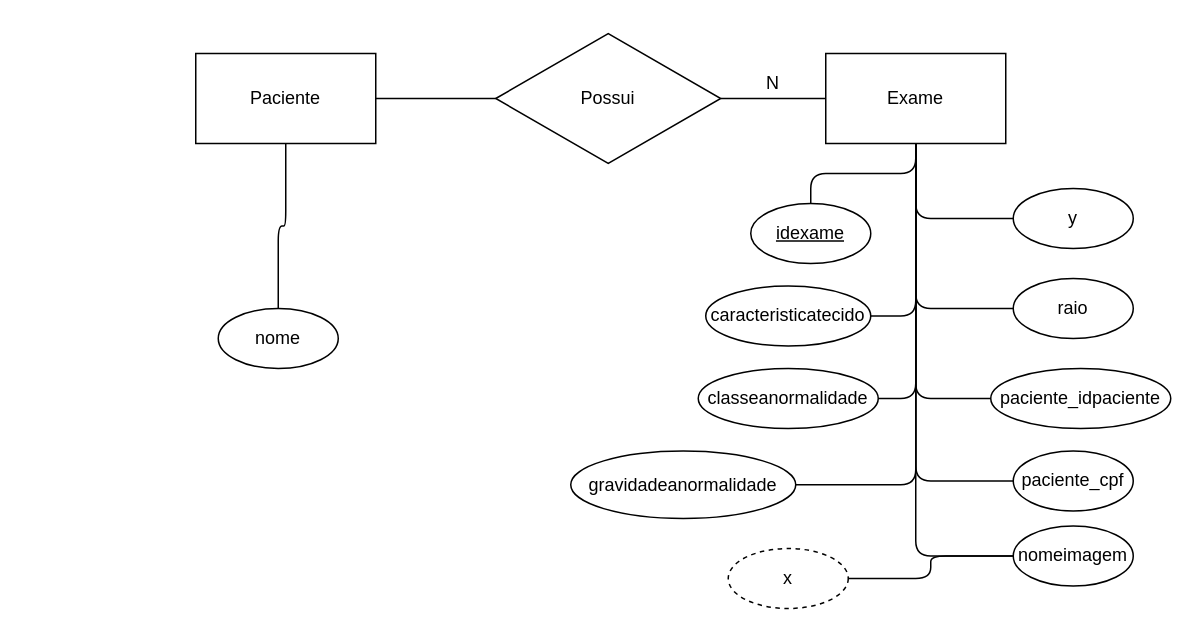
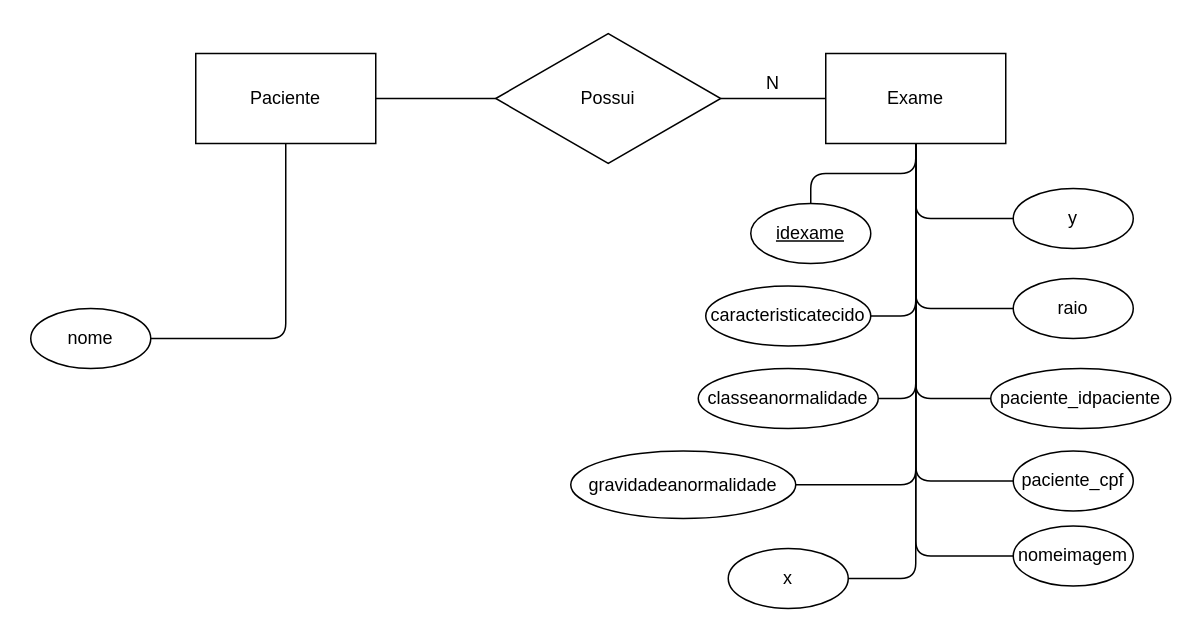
- <mxCell id="8" value="nome" style="ellipse;whiteSpace=wrap;html=1;" vertex="1" parent="1"><mxGeometry x="145" y="205" width="80" height="40" as="geometry" /></mxCell>
+ <mxCell id="8" value="nome" style="ellipse;whiteSpace=wrap;html=1;" vertex="1" parent="1"><mxGeometry x="20" y="205" width="80" height="40" as="geometry" /></mxCell>
- <mxCell id="17" style="edgeStyle=orthogonalEdgeStyle;rounded=1;orthogonalLoop=1;jettySize=auto;html=1;startArrow=none;startFill=0;endArrow=none;endFill=0;exitX=1;exitY=0.5;exitDx=0;exitDy=0;" edge="1" parent="1" source="18" target="26"><mxGeometry relative="1" as="geometry" /></mxCell>
+ <mxCell id="17" style="edgeStyle=orthogonalEdgeStyle;rounded=1;orthogonalLoop=1;jettySize=auto;html=1;entryX=0.5;entryY=1;entryDx=0;entryDy=0;startArrow=none;startFill=0;endArrow=none;endFill=0;exitX=1;exitY=0.5;exitDx=0;exitDy=0;" edge="1" parent="1" source="18" target="6"><mxGeometry relative="1" as="geometry" /></mxCell>
- <mxCell id="18" value="x" style="ellipse;whiteSpace=wrap;html=1;dashed=1;" vertex="1" parent="1"><mxGeometry x="485" y="365" width="80" height="40" as="geometry" /></mxCell>
+ <mxCell id="18" value="x" style="ellipse;whiteSpace=wrap;html=1;" vertex="1" parent="1"><mxGeometry x="485" y="365" width="80" height="40" as="geometry" /></mxCell>
